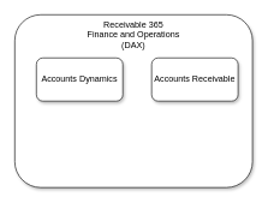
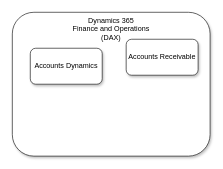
- <mxCell id="2" value="Receivable 365&lt;br&gt;Finance and Operations&lt;br&gt;(DAX)" style="rounded=1;whiteSpace=wrap;html=1;verticalAlign=top;shadow=1;" vertex="1" parent="1"><mxGeometry x="20" y="20" width="330" height="240" as="geometry" /></mxCell>
+ <mxCell id="2" value="Dynamics 365&lt;br&gt;Finance and Operations&lt;br&gt;(DAX)" style="rounded=1;whiteSpace=wrap;html=1;verticalAlign=top;shadow=1;" vertex="1" parent="1"><mxGeometry x="20" y="20" width="330" height="240" as="geometry" /></mxCell>
- <mxCell id="3" value="Accounts Receivable" style="rounded=1;whiteSpace=wrap;html=1;shadow=1;" vertex="1" parent="1"><mxGeometry x="210" y="80" width="120" height="60" as="geometry" /></mxCell>
+ <mxCell id="3" value="Accounts Receivable" style="rounded=1;whiteSpace=wrap;html=1;shadow=1;" vertex="1" parent="1"><mxGeometry x="210" y="65" width="120" height="60" as="geometry" /></mxCell>
